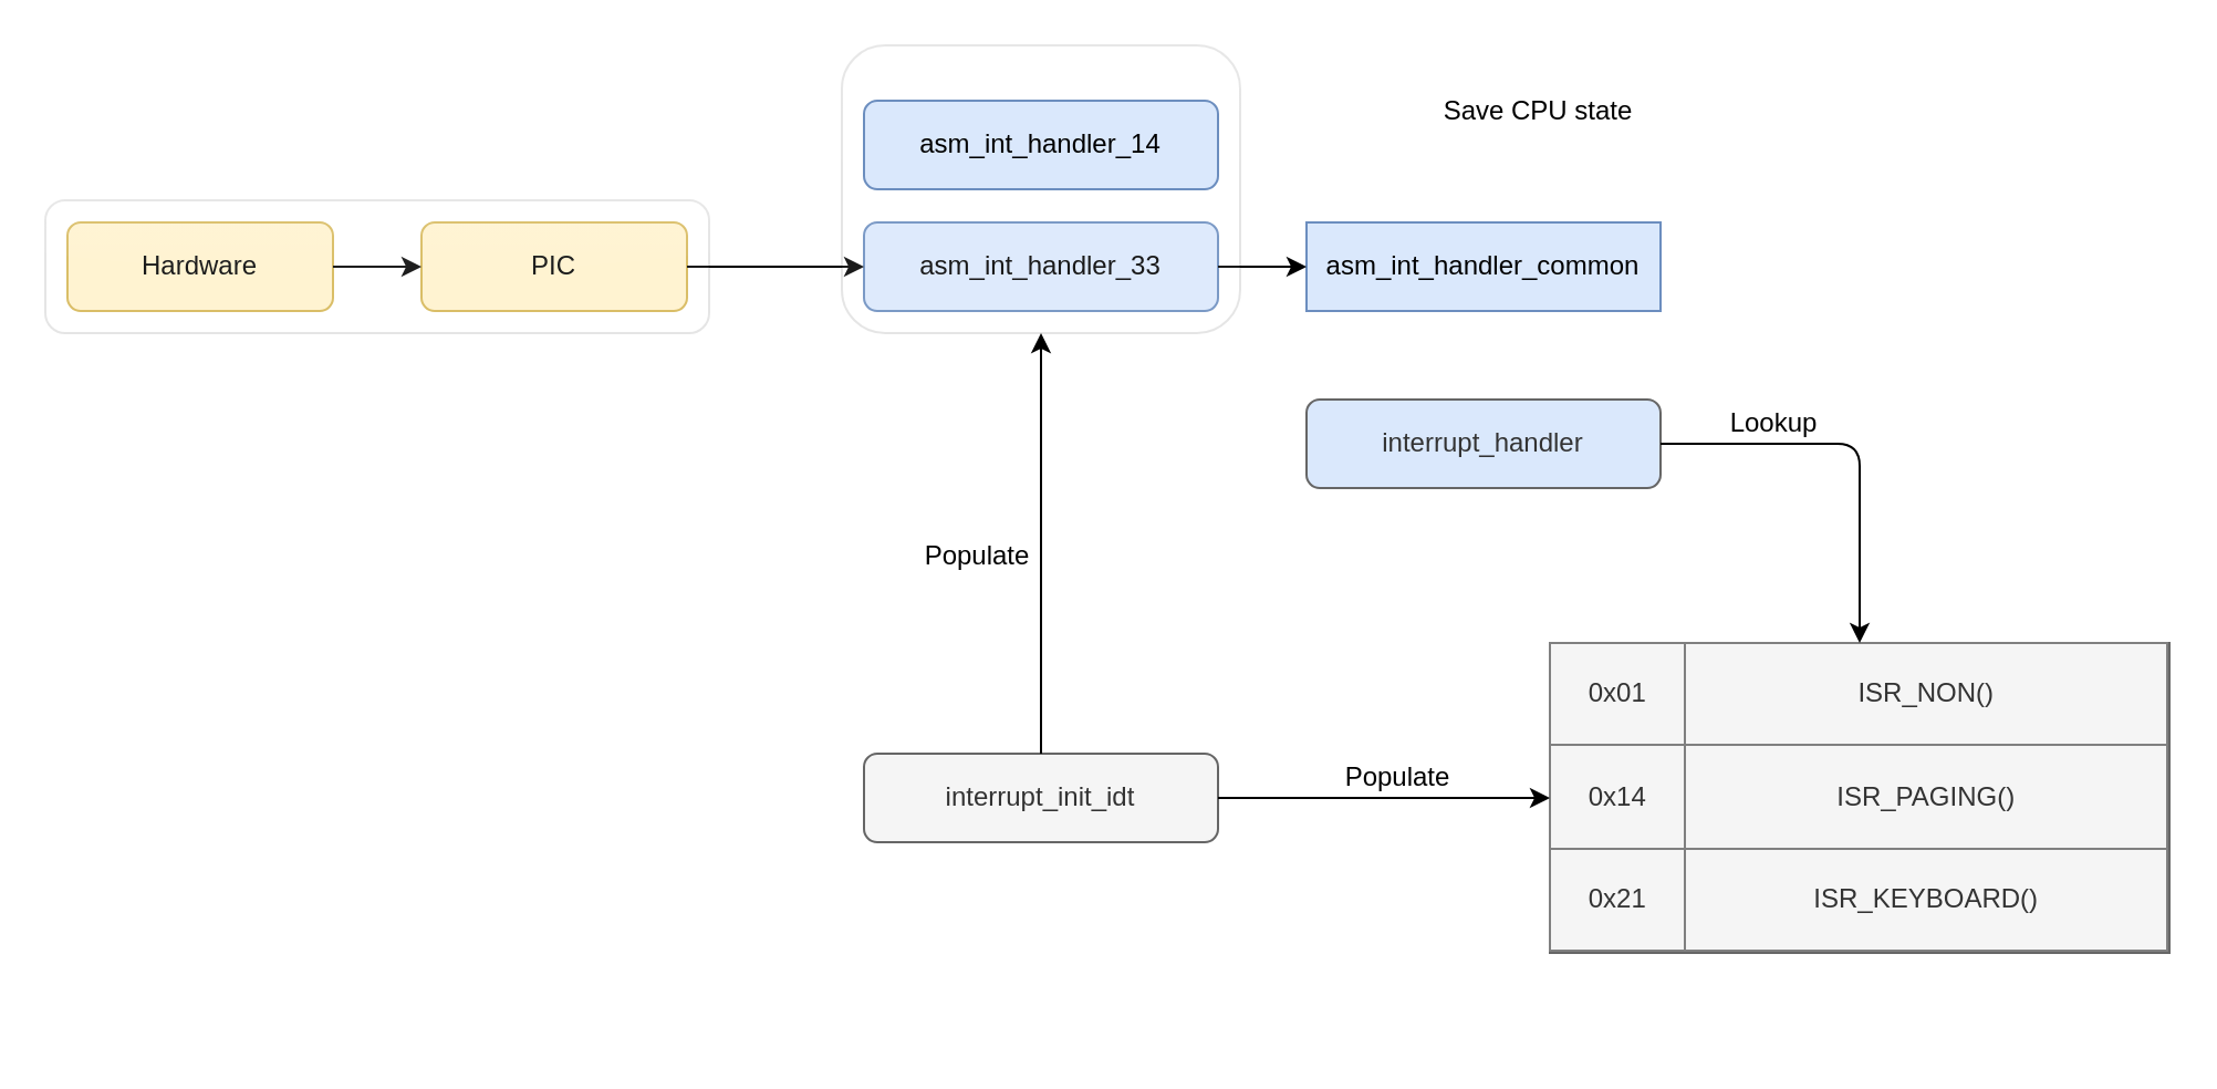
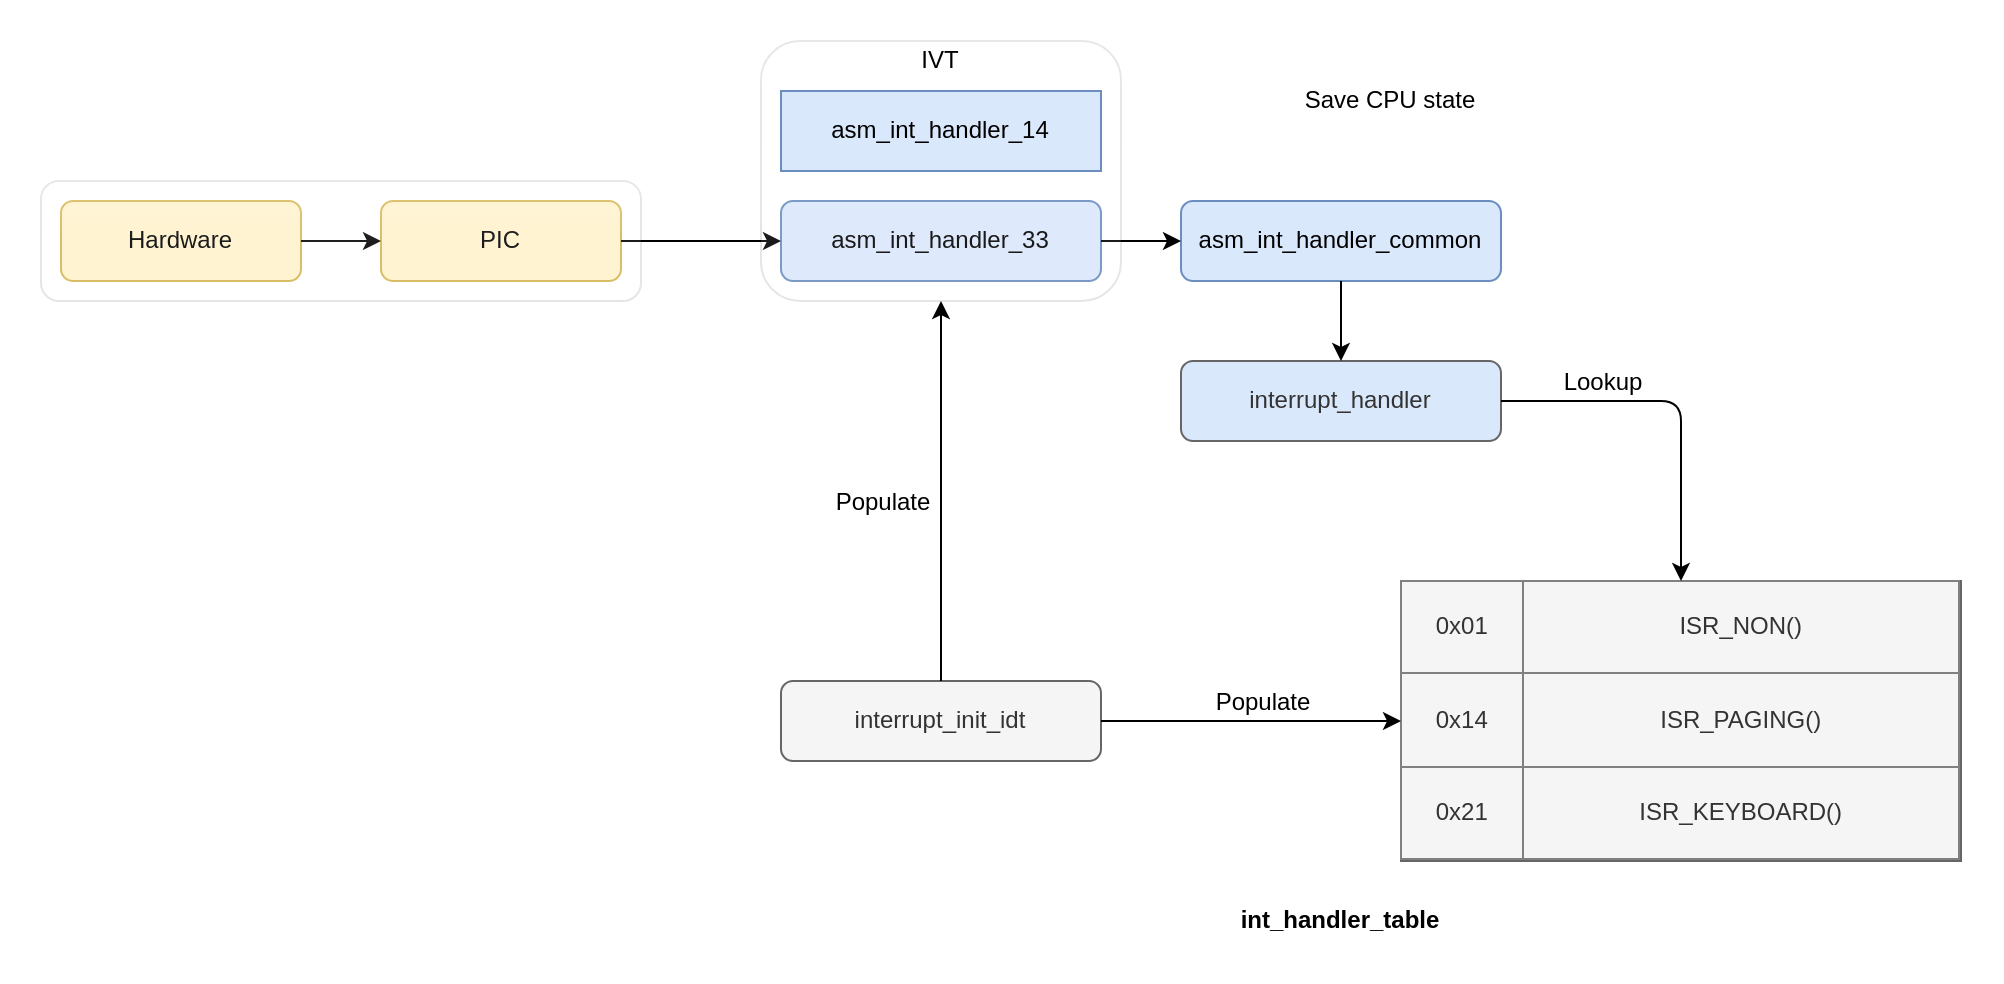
+ <mxCell id="22" value="IVT" style="text;html=1;strokeColor=none;fillColor=none;align=center;verticalAlign=middle;whiteSpace=wrap;rounded=0;glass=1;opacity=10;" vertex="1" parent="1"><mxGeometry x="450" y="20" width="40" height="20" as="geometry" /></mxCell>
- <mxCell id="21" value="asm_int_handler_14" style="rounded=1;whiteSpace=wrap;html=1;fillColor=#dae8fc;strokeColor=#6c8ebf;" vertex="1" parent="1"><mxGeometry x="390" y="45" width="160" height="40" as="geometry" /></mxCell>
+ <mxCell id="21" value="asm_int_handler_14" style="whiteSpace=wrap;html=1;fillColor=#dae8fc;strokeColor=#6c8ebf;rounded=0;" vertex="1" parent="1"><mxGeometry x="390" y="45" width="160" height="40" as="geometry" /></mxCell>
- <mxCell id="5" value="asm_int_handler_common" style="whiteSpace=wrap;html=1;fillColor=#dae8fc;strokeColor=#6c8ebf;rounded=0;" vertex="1" parent="1"><mxGeometry x="590" y="100" width="160" height="40" as="geometry" /></mxCell>
+ <mxCell id="5" value="asm_int_handler_common" style="rounded=1;whiteSpace=wrap;html=1;fillColor=#dae8fc;strokeColor=#6c8ebf;" vertex="1" parent="1"><mxGeometry x="590" y="100" width="160" height="40" as="geometry" /></mxCell>
+ <mxCell id="12" value="" style="endArrow=classic;html=1;entryX=0.5;entryY=0;entryDx=0;entryDy=0;exitX=0.5;exitY=1;exitDx=0;exitDy=0;" edge="1" parent="1" source="5" target="6"><mxGeometry width="50" height="50" relative="1" as="geometry"><mxPoint x="30" y="540" as="sourcePoint" /><mxPoint x="80" y="490" as="targetPoint" /></mxGeometry></mxCell>
+ <mxCell id="8" value="&lt;b&gt;int_handler_table&lt;/b&gt;" style="text;html=1;strokeColor=none;fillColor=none;align=center;verticalAlign=middle;whiteSpace=wrap;rounded=0;" vertex="1" parent="1"><mxGeometry x="615" y="450" width="110" height="20" as="geometry" /></mxCell>
